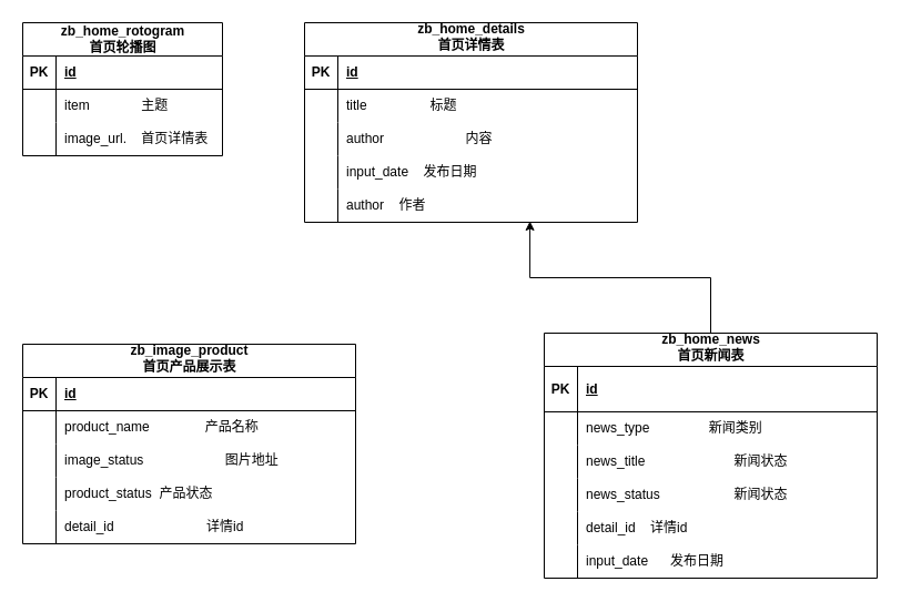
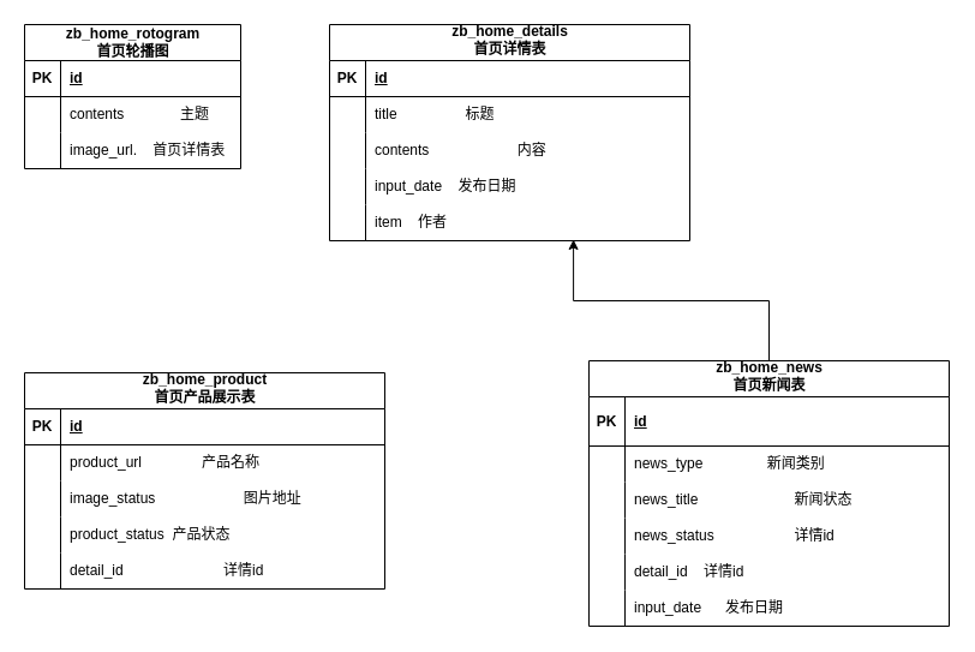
- <mxCell id="8" value="item&amp;nbsp; &amp;nbsp; &amp;nbsp; &amp;nbsp; &amp;nbsp; &amp;nbsp; &amp;nbsp; 主题" style="shape=partialRectangle;connectable=0;fillColor=none;top=0;left=0;bottom=0;right=0;align=left;spacingLeft=6;overflow=hidden;whiteSpace=wrap;html=1;" vertex="1" parent="6"><mxGeometry x="30" width="150" height="30" as="geometry"><mxRectangle width="150" height="30" as="alternateBounds" /></mxGeometry></mxCell>
+ <mxCell id="8" value="contents&amp;nbsp; &amp;nbsp; &amp;nbsp; &amp;nbsp; &amp;nbsp; &amp;nbsp; &amp;nbsp; 主题" style="shape=partialRectangle;connectable=0;fillColor=none;top=0;left=0;bottom=0;right=0;align=left;spacingLeft=6;overflow=hidden;whiteSpace=wrap;html=1;" vertex="1" parent="6"><mxGeometry x="30" width="150" height="30" as="geometry"><mxRectangle width="150" height="30" as="alternateBounds" /></mxGeometry></mxCell>
- <mxCell id="37" value="author&amp;nbsp; &amp;nbsp; &amp;nbsp; &amp;nbsp; &amp;nbsp; &amp;nbsp; &amp;nbsp; &amp;nbsp; &amp;nbsp; &amp;nbsp; &amp;nbsp;&lt;span style=&quot;white-space: pre;&quot;&gt; &lt;/span&gt;内容" style="shape=partialRectangle;connectable=0;fillColor=none;top=0;left=0;bottom=0;right=0;align=left;spacingLeft=6;overflow=hidden;whiteSpace=wrap;html=1;" vertex="1" parent="35"><mxGeometry x="30" width="270" height="30" as="geometry"><mxRectangle width="270" height="30" as="alternateBounds" /></mxGeometry></mxCell>
+ <mxCell id="37" value="contents&amp;nbsp; &amp;nbsp; &amp;nbsp; &amp;nbsp; &amp;nbsp; &amp;nbsp; &amp;nbsp; &amp;nbsp; &amp;nbsp; &amp;nbsp; &amp;nbsp;&lt;span style=&quot;white-space: pre;&quot;&gt; &lt;/span&gt;内容" style="shape=partialRectangle;connectable=0;fillColor=none;top=0;left=0;bottom=0;right=0;align=left;spacingLeft=6;overflow=hidden;whiteSpace=wrap;html=1;" vertex="1" parent="35"><mxGeometry x="30" width="270" height="30" as="geometry"><mxRectangle width="270" height="30" as="alternateBounds" /></mxGeometry></mxCell>
- <mxCell id="43" value="author&lt;span style=&quot;white-space: pre;&quot;&gt; &lt;/span&gt;&lt;span style=&quot;white-space: pre;&quot;&gt; &lt;/span&gt;&lt;span style=&quot;white-space: pre;&quot;&gt; &lt;/span&gt;&lt;span style=&quot;white-space: pre;&quot;&gt; &lt;/span&gt;作者" style="shape=partialRectangle;connectable=0;fillColor=none;top=0;left=0;bottom=0;right=0;align=left;spacingLeft=6;overflow=hidden;whiteSpace=wrap;html=1;" vertex="1" parent="41"><mxGeometry x="30" width="270" height="30" as="geometry"><mxRectangle width="270" height="30" as="alternateBounds" /></mxGeometry></mxCell>
+ <mxCell id="43" value="item&lt;span style=&quot;white-space: pre;&quot;&gt; &lt;/span&gt;&lt;span style=&quot;white-space: pre;&quot;&gt; &lt;/span&gt;&lt;span style=&quot;white-space: pre;&quot;&gt; &lt;/span&gt;&lt;span style=&quot;white-space: pre;&quot;&gt; &lt;/span&gt;作者" style="shape=partialRectangle;connectable=0;fillColor=none;top=0;left=0;bottom=0;right=0;align=left;spacingLeft=6;overflow=hidden;whiteSpace=wrap;html=1;" vertex="1" parent="41"><mxGeometry x="30" width="270" height="30" as="geometry"><mxRectangle width="270" height="30" as="alternateBounds" /></mxGeometry></mxCell>
- <mxCell id="12" value="zb_image_product&lt;br&gt;首页产品展示表" style="shape=table;startSize=30;container=1;collapsible=1;childLayout=tableLayout;fixedRows=1;rowLines=0;fontStyle=1;align=center;resizeLast=1;html=1;verticalAlign=bottom;" vertex="1" parent="1"><mxGeometry x="20" y="310" width="300" height="180" as="geometry" /></mxCell>
+ <mxCell id="12" value="zb_home_product&lt;br&gt;首页产品展示表" style="shape=table;startSize=30;container=1;collapsible=1;childLayout=tableLayout;fixedRows=1;rowLines=0;fontStyle=1;align=center;resizeLast=1;html=1;verticalAlign=bottom;" vertex="1" parent="1"><mxGeometry x="20" y="310" width="300" height="180" as="geometry" /></mxCell>
- <mxCell id="18" value="product_name&amp;nbsp; &amp;nbsp; &amp;nbsp; &amp;nbsp; &amp;nbsp; &amp;nbsp; &amp;nbsp; &amp;nbsp;产品名称" style="shape=partialRectangle;connectable=0;fillColor=none;top=0;left=0;bottom=0;right=0;align=left;spacingLeft=6;overflow=hidden;whiteSpace=wrap;html=1;" vertex="1" parent="16"><mxGeometry x="30" width="270" height="30" as="geometry"><mxRectangle width="270" height="30" as="alternateBounds" /></mxGeometry></mxCell>
+ <mxCell id="18" value="product_url&amp;nbsp; &amp;nbsp; &amp;nbsp; &amp;nbsp; &amp;nbsp; &amp;nbsp; &amp;nbsp; &amp;nbsp;产品名称" style="shape=partialRectangle;connectable=0;fillColor=none;top=0;left=0;bottom=0;right=0;align=left;spacingLeft=6;overflow=hidden;whiteSpace=wrap;html=1;" vertex="1" parent="16"><mxGeometry x="30" width="270" height="30" as="geometry"><mxRectangle width="270" height="30" as="alternateBounds" /></mxGeometry></mxCell>
- <mxCell id="57" value="news_status&amp;nbsp; &amp;nbsp; &amp;nbsp; &amp;nbsp; &amp;nbsp; &amp;nbsp; &amp;nbsp; &amp;nbsp; &amp;nbsp; &amp;nbsp; 新闻状态" style="shape=partialRectangle;connectable=0;fillColor=none;top=0;left=0;bottom=0;right=0;align=left;spacingLeft=6;overflow=hidden;whiteSpace=wrap;html=1;" vertex="1" parent="55"><mxGeometry x="30" width="270" height="30" as="geometry"><mxRectangle width="270" height="30" as="alternateBounds" /></mxGeometry></mxCell>
+ <mxCell id="57" value="news_status&amp;nbsp; &amp;nbsp; &amp;nbsp; &amp;nbsp; &amp;nbsp; &amp;nbsp; &amp;nbsp; &amp;nbsp; &amp;nbsp; &amp;nbsp; 详情id" style="shape=partialRectangle;connectable=0;fillColor=none;top=0;left=0;bottom=0;right=0;align=left;spacingLeft=6;overflow=hidden;whiteSpace=wrap;html=1;" vertex="1" parent="55"><mxGeometry x="30" width="270" height="30" as="geometry"><mxRectangle width="270" height="30" as="alternateBounds" /></mxGeometry></mxCell>
